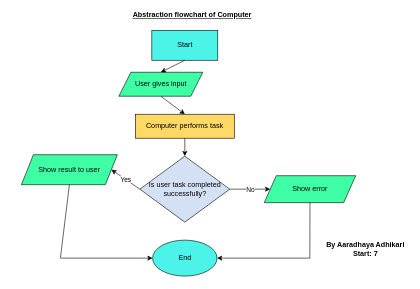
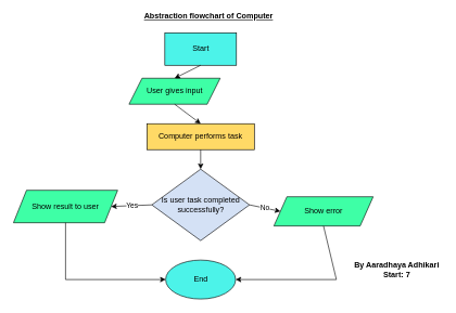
- <mxCell id="7" value="Show result to user" style="shape=parallelogram;perimeter=parallelogramPerimeter;whiteSpace=wrap;html=1;fixedSize=1;fillColor=#3EFFA6;" vertex="1" parent="1"><mxGeometry x="35" y="257.5" width="160" height="50" as="geometry" /></mxCell>
+ <mxCell id="7" value="Show result to user" style="shape=parallelogram;perimeter=parallelogramPerimeter;whiteSpace=wrap;html=1;fixedSize=1;fillColor=#3EFFA6;" vertex="1" parent="1"><mxGeometry x="20" y="292.5" width="160" height="50" as="geometry" /></mxCell>
- <mxCell id="8" value="Show error" style="shape=parallelogram;perimeter=parallelogramPerimeter;whiteSpace=wrap;html=1;fixedSize=1;fillColor=#3EFFA6;" vertex="1" parent="1"><mxGeometry x="440" y="292.5" width="152.5" height="45" as="geometry" /></mxCell>
+ <mxCell id="8" value="Show error" style="shape=parallelogram;perimeter=parallelogramPerimeter;whiteSpace=wrap;html=1;fixedSize=1;fillColor=#3EFFA6;" vertex="1" parent="1"><mxGeometry x="420" y="302.5" width="152.5" height="45" as="geometry" /></mxCell>
